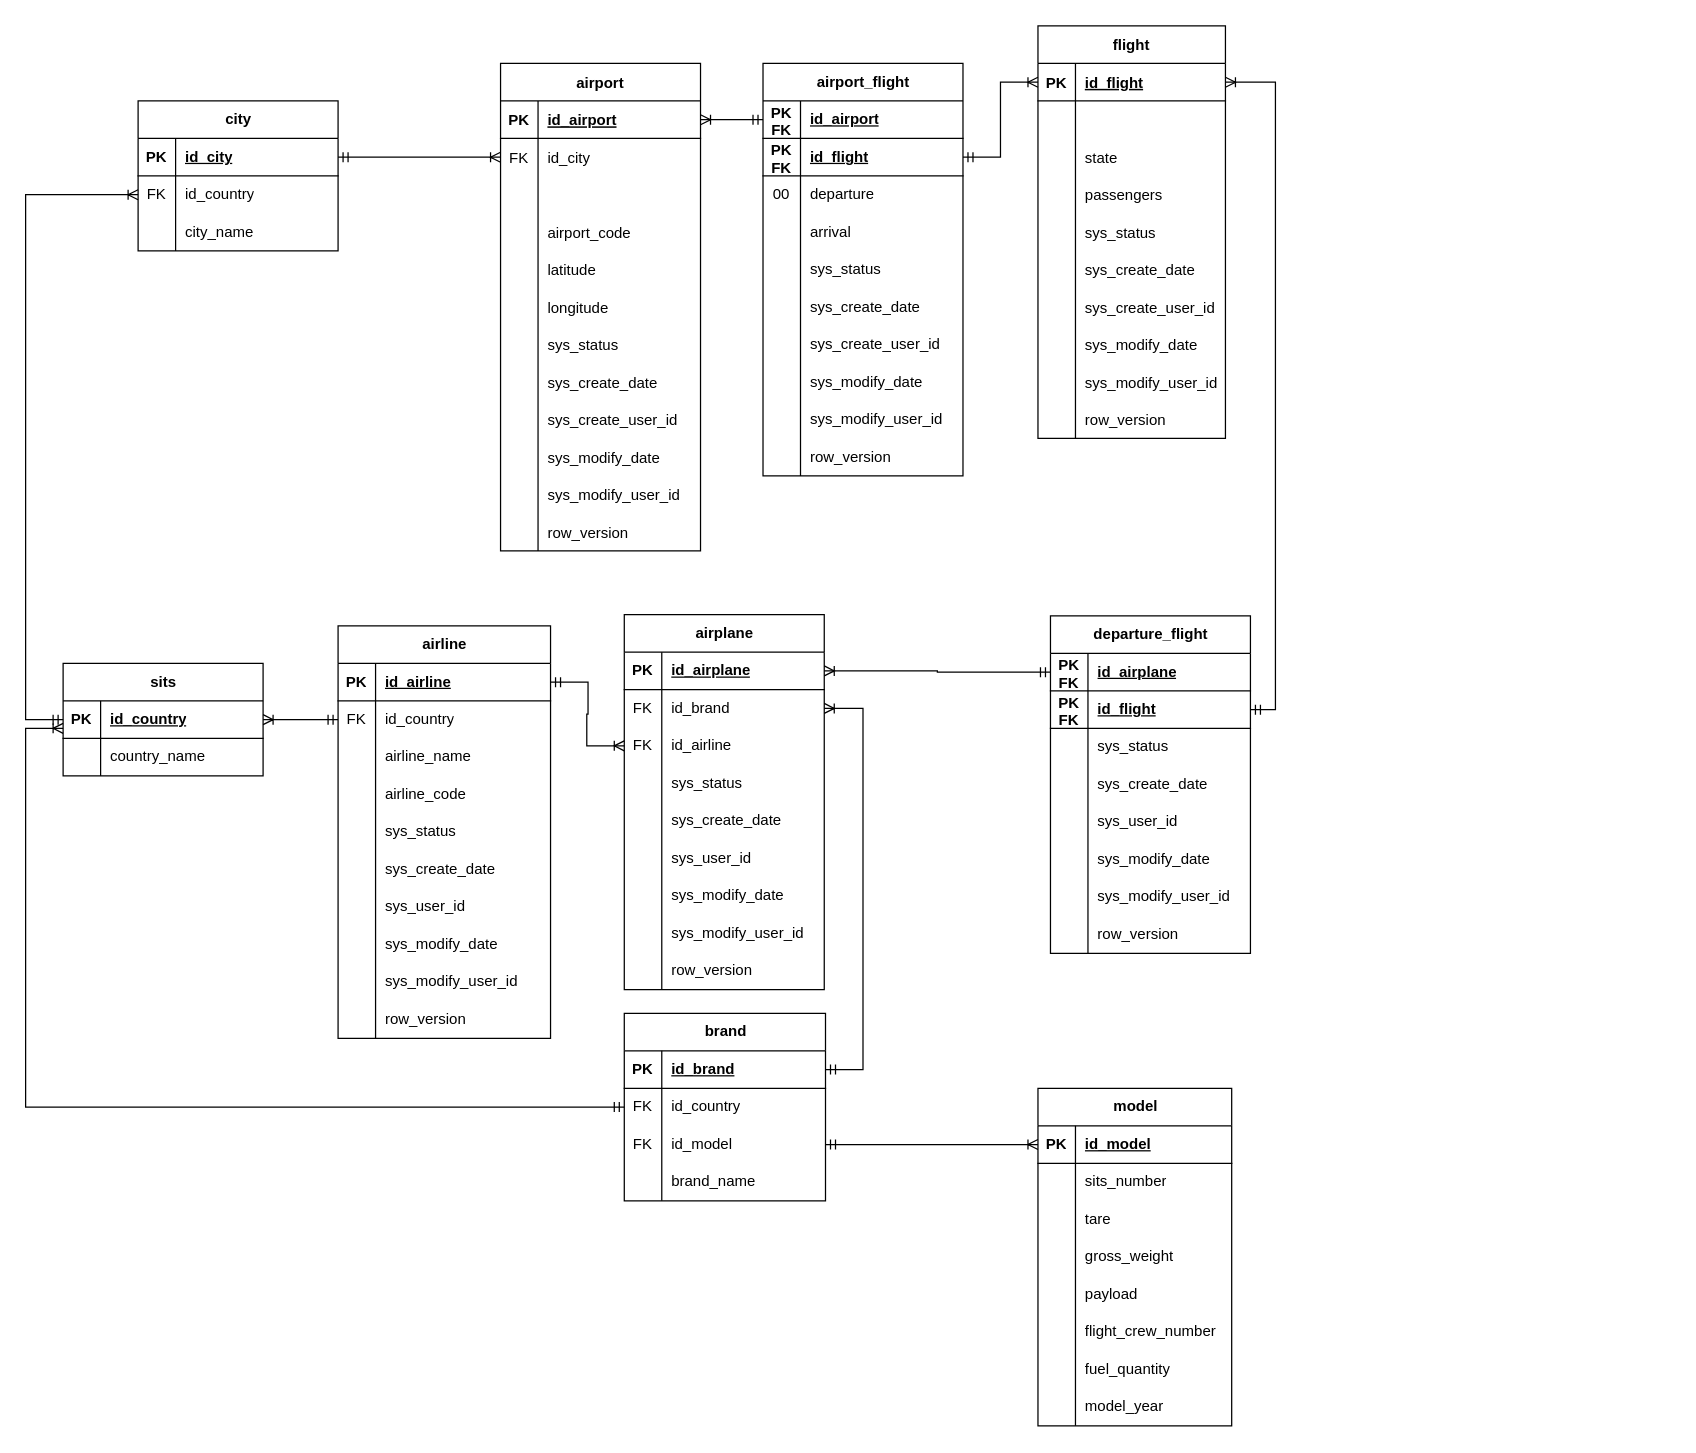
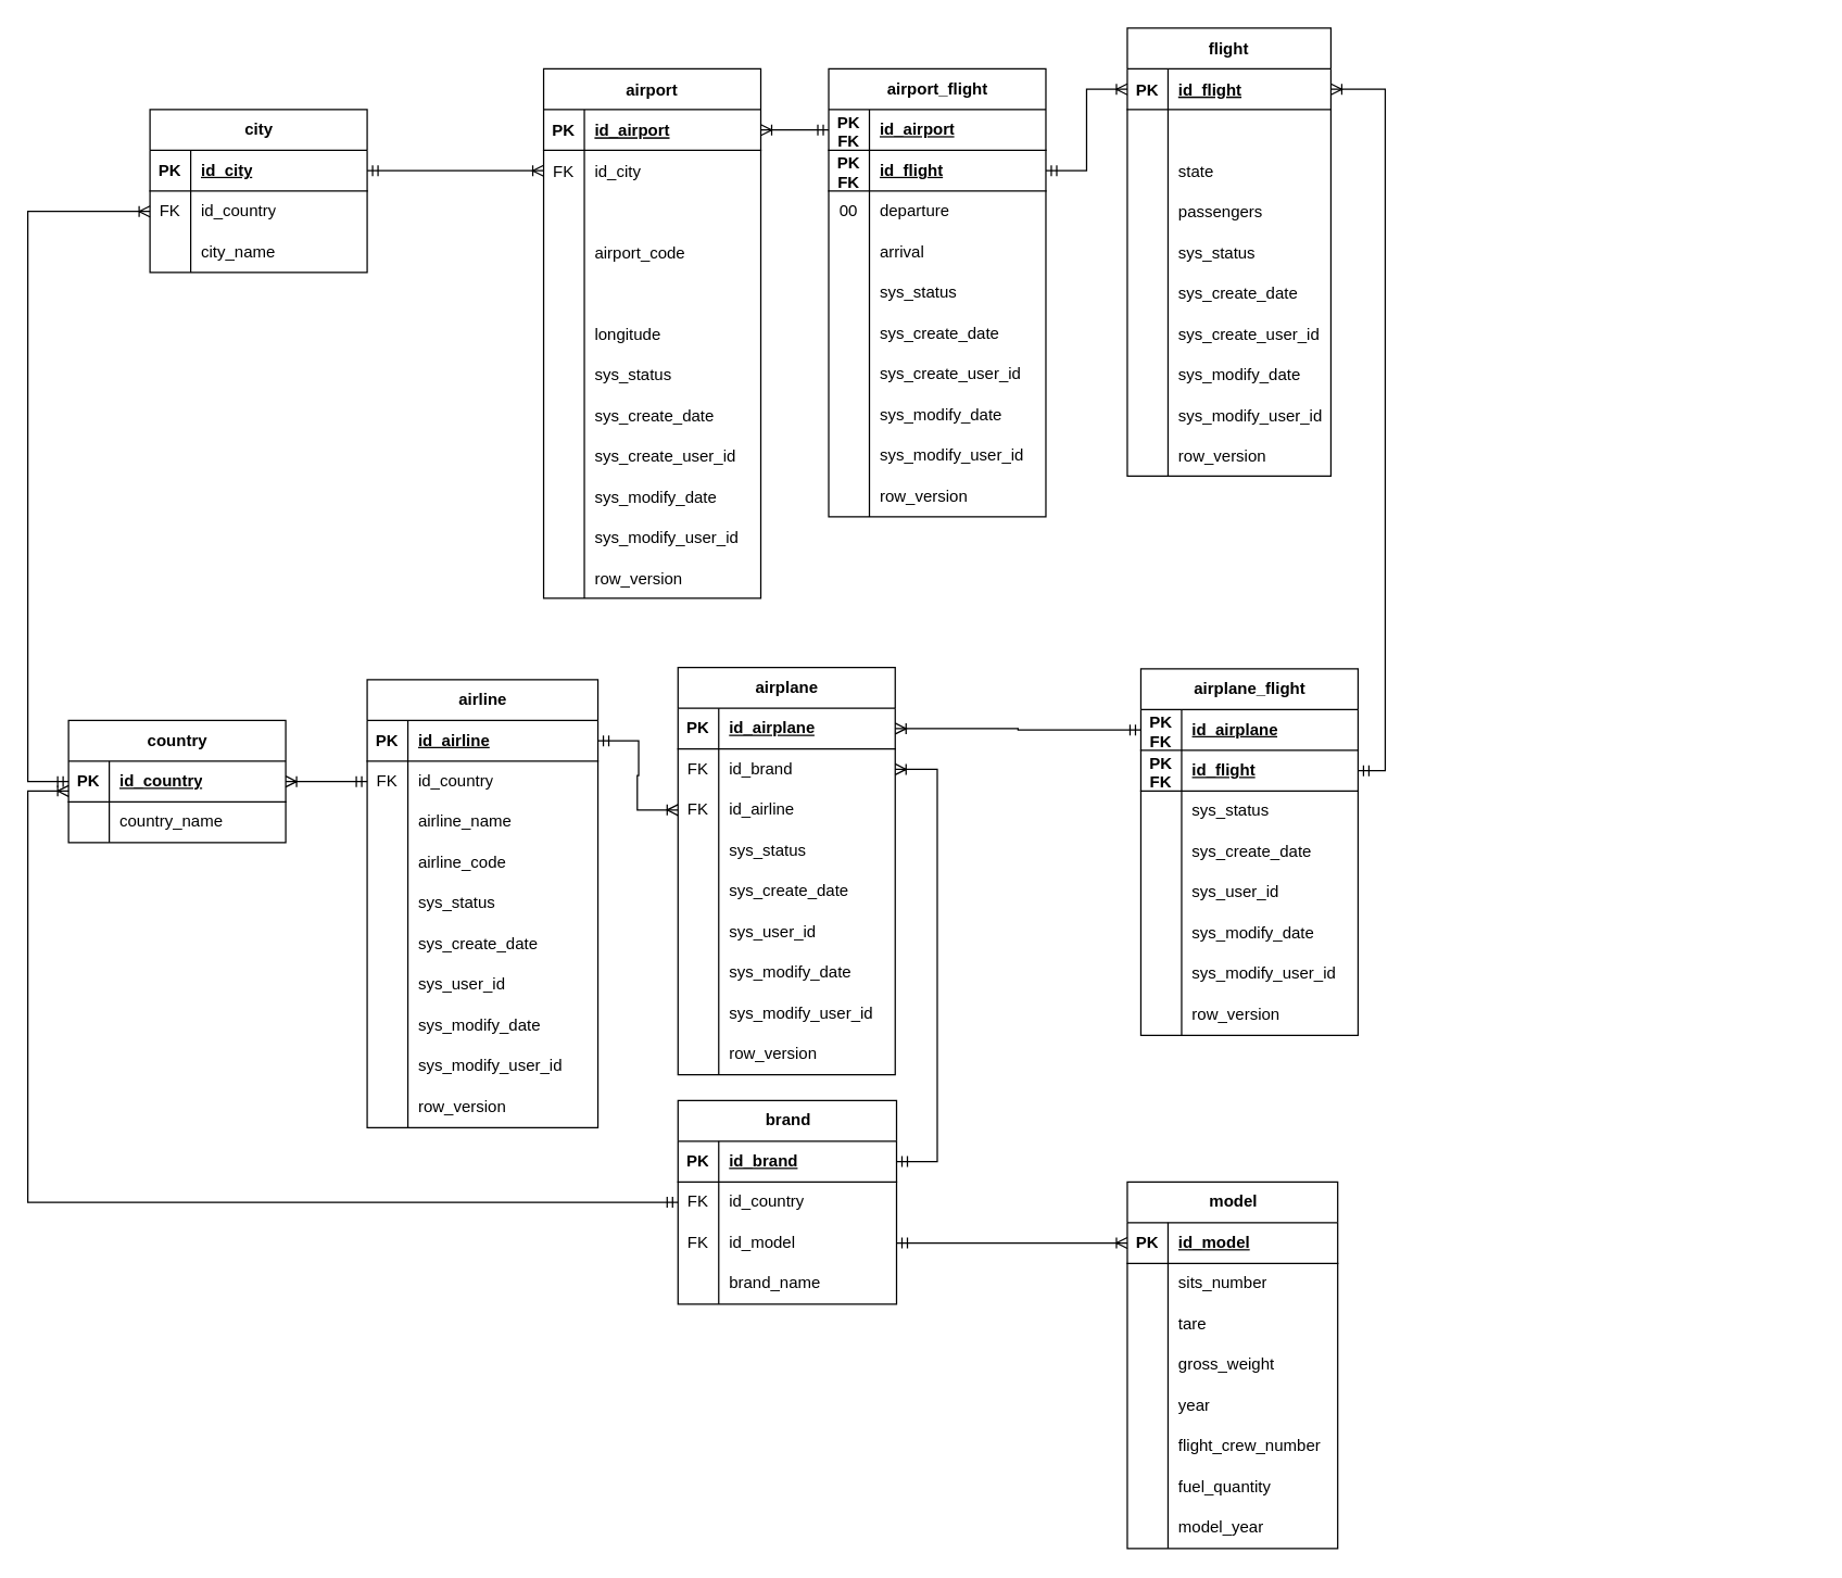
- <mxCell id="46" value="latitude" style="shape=partialRectangle;overflow=hidden;connectable=0;fillColor=none;top=0;left=0;bottom=0;right=0;align=left;spacingLeft=6;" vertex="1" parent="44"><mxGeometry x="30" width="130" height="30" as="geometry"><mxRectangle width="130" height="30" as="alternateBounds" /></mxGeometry></mxCell>
- <mxCell id="223" value="&lt;div&gt;departure_flight&lt;/div&gt;" style="shape=table;startSize=30;container=1;collapsible=1;childLayout=tableLayout;fixedRows=1;rowLines=0;fontStyle=1;align=center;resizeLast=1;html=1;" parent="1" vertex="1"><mxGeometry x="840" y="492" width="160" height="270" as="geometry" /></mxCell>
+ <mxCell id="223" value="&lt;div&gt;airplane_flight&lt;/div&gt;" style="shape=table;startSize=30;container=1;collapsible=1;childLayout=tableLayout;fixedRows=1;rowLines=0;fontStyle=1;align=center;resizeLast=1;html=1;" parent="1" vertex="1"><mxGeometry x="840" y="492" width="160" height="270" as="geometry" /></mxCell>
- <mxCell id="137" value="sits" style="shape=table;startSize=30;container=1;collapsible=1;childLayout=tableLayout;fixedRows=1;rowLines=0;fontStyle=1;align=center;resizeLast=1;html=1;" parent="1" vertex="1"><mxGeometry x="50" y="530" width="160" height="90" as="geometry" /></mxCell>
+ <mxCell id="137" value="country" style="shape=table;startSize=30;container=1;collapsible=1;childLayout=tableLayout;fixedRows=1;rowLines=0;fontStyle=1;align=center;resizeLast=1;html=1;" parent="1" vertex="1"><mxGeometry x="50" y="530" width="160" height="90" as="geometry" /></mxCell>
- <mxCell id="159" value="payload" style="shape=partialRectangle;connectable=0;fillColor=none;top=0;left=0;bottom=0;right=0;align=left;spacingLeft=6;overflow=hidden;whiteSpace=wrap;html=1;" parent="157" vertex="1"><mxGeometry x="30" width="125" height="30" as="geometry"><mxRectangle width="125" height="30" as="alternateBounds" /></mxGeometry></mxCell>
+ <mxCell id="159" value="year" style="shape=partialRectangle;connectable=0;fillColor=none;top=0;left=0;bottom=0;right=0;align=left;spacingLeft=6;overflow=hidden;whiteSpace=wrap;html=1;" parent="157" vertex="1"><mxGeometry x="30" width="125" height="30" as="geometry"><mxRectangle width="125" height="30" as="alternateBounds" /></mxGeometry></mxCell>
